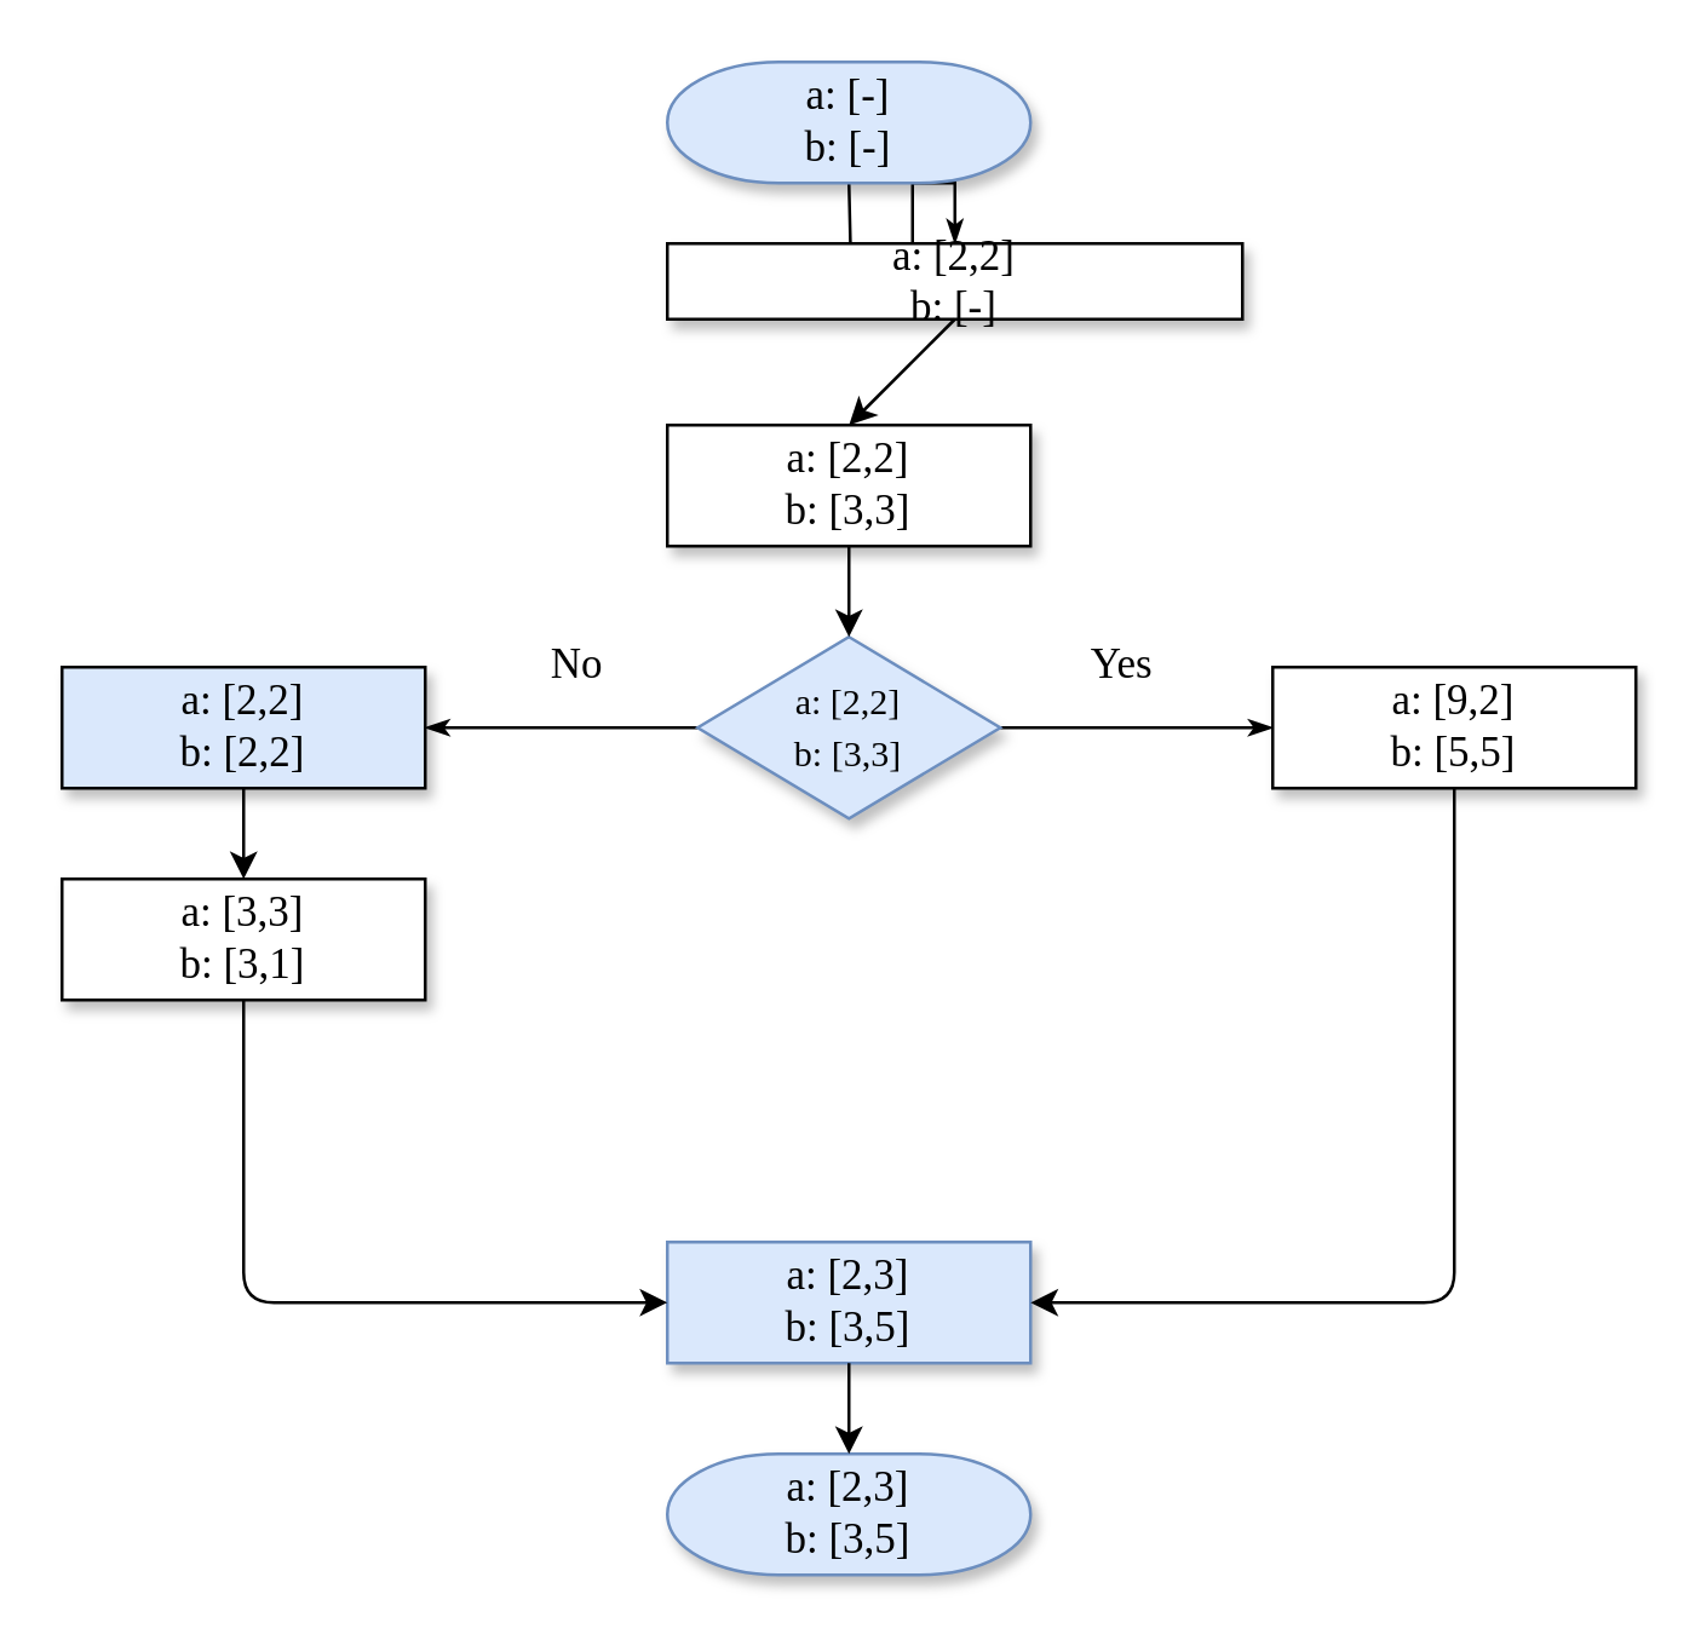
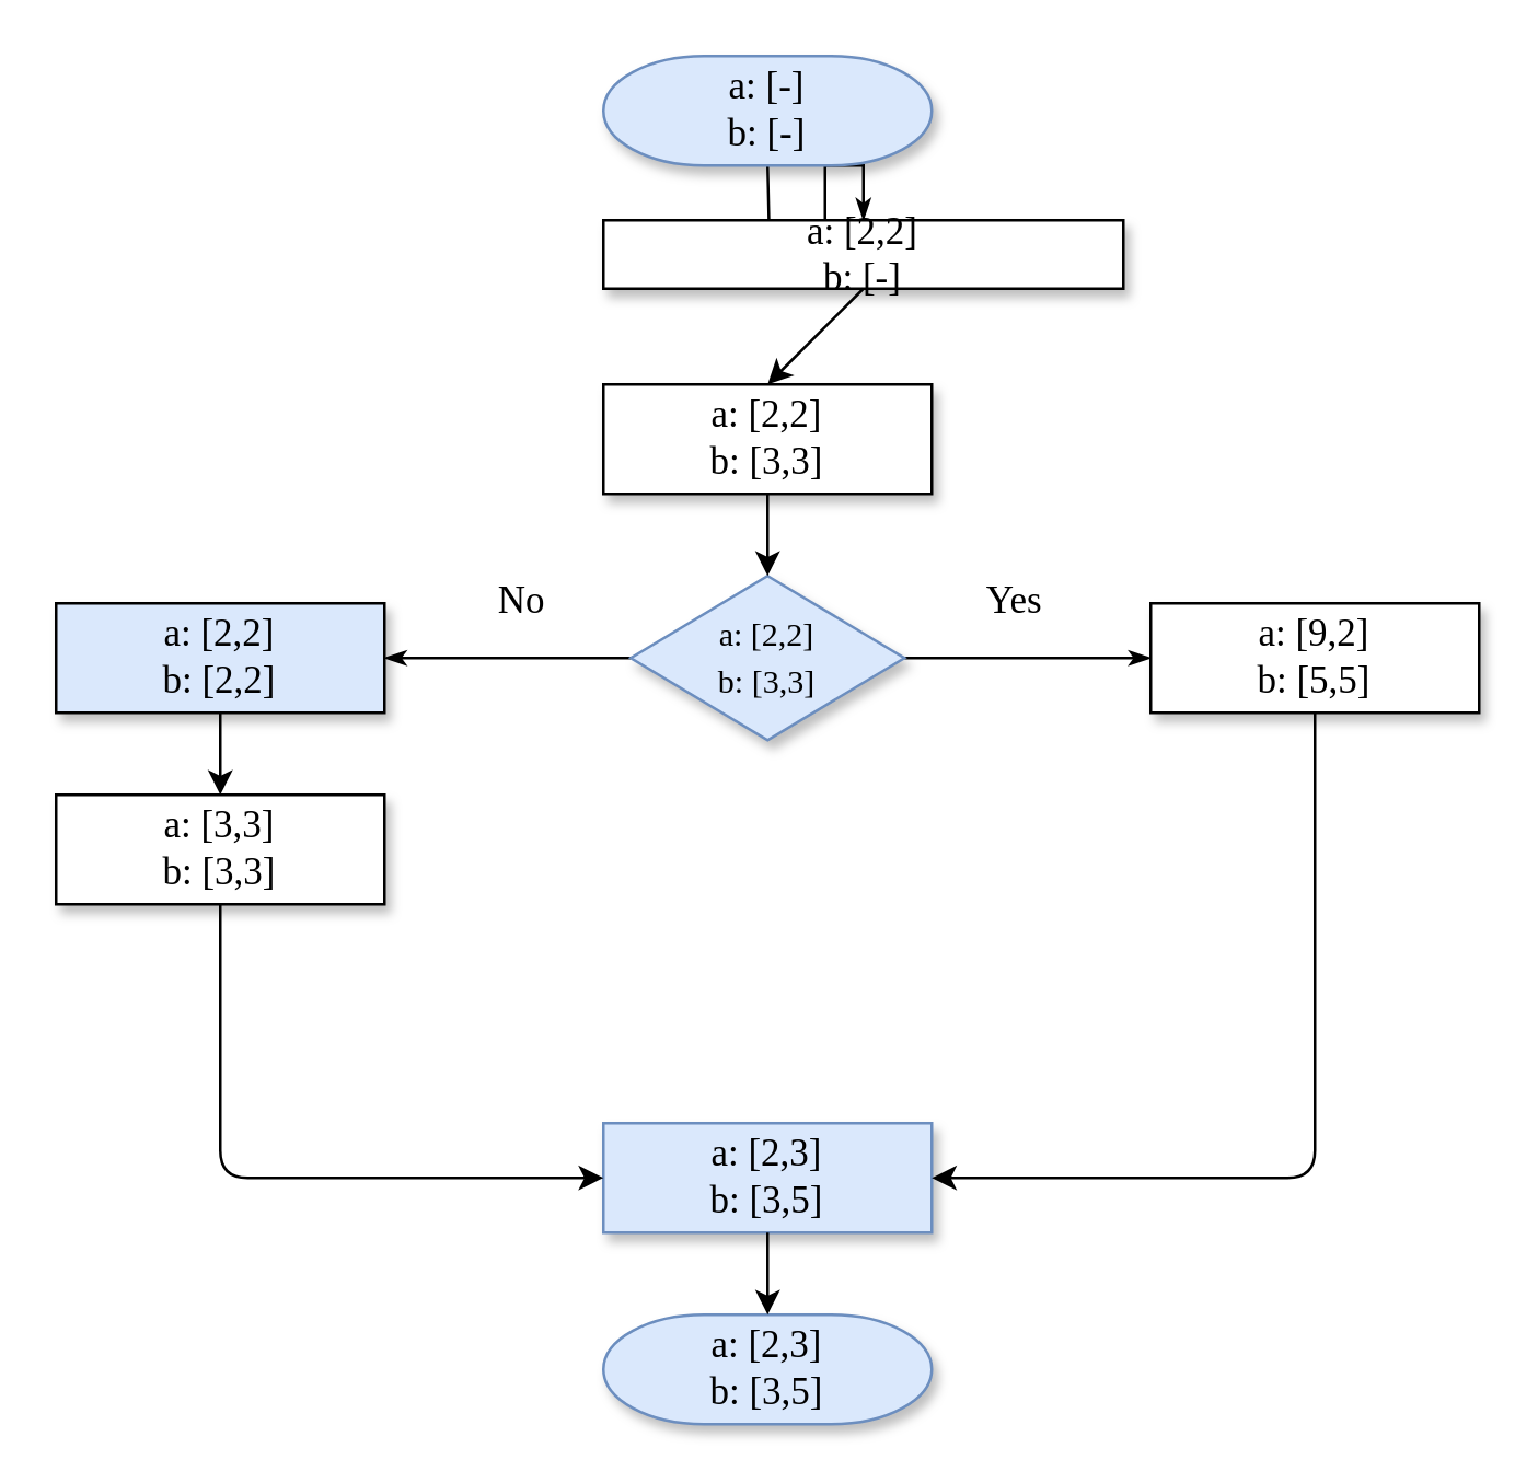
- <mxCell id="12" value="a: [3,3]&lt;br&gt;b: [3,1]" style="rounded=0;whiteSpace=wrap;html=1;shadow=1;labelBackgroundColor=none;strokeWidth=1;fontFamily=Verdana;fontSize=14;align=center;" parent="1" vertex="1"><mxGeometry x="20" y="290" width="120" height="40" as="geometry" /></mxCell>
+ <mxCell id="12" value="a: [3,3]&lt;br&gt;b: [3,3]" style="rounded=0;whiteSpace=wrap;html=1;shadow=1;labelBackgroundColor=none;strokeWidth=1;fontFamily=Verdana;fontSize=14;align=center;" parent="1" vertex="1"><mxGeometry x="20" y="290" width="120" height="40" as="geometry" /></mxCell>
